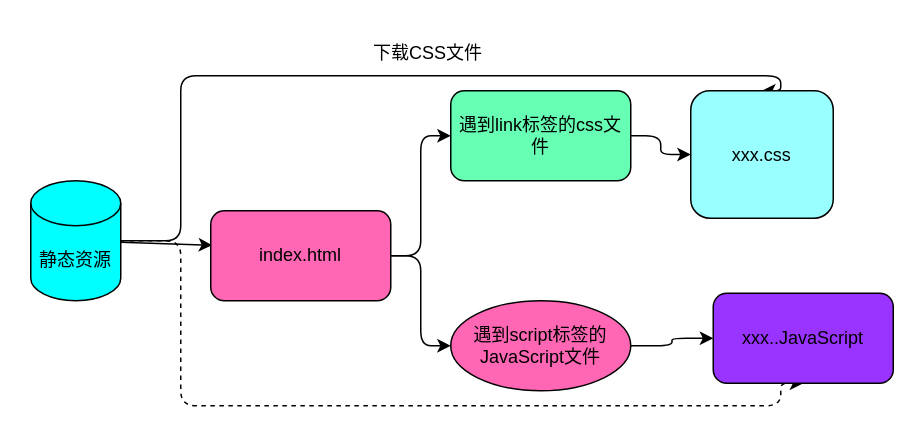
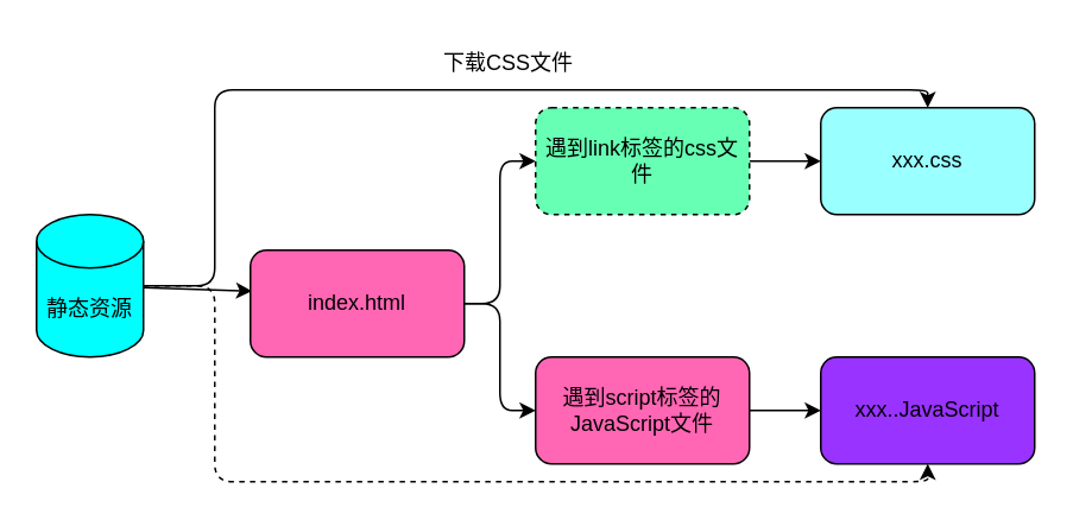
- <mxCell id="10" value="遇到link标签的css文件" style="rounded=1;whiteSpace=wrap;html=1;fillColor=#66FFB3;" parent="1" vertex="1"><mxGeometry x="300" y="60" width="120" height="60" as="geometry" /></mxCell>
+ <mxCell id="10" value="遇到link标签的css文件" style="rounded=1;whiteSpace=wrap;html=1;fillColor=#66FFB3;dashed=1;" parent="1" vertex="1"><mxGeometry x="300" y="60" width="120" height="60" as="geometry" /></mxCell>
- <mxCell id="13" value="xxx.css" style="rounded=1;whiteSpace=wrap;html=1;fillColor=#99FFFF;" parent="1" vertex="1"><mxGeometry x="460" y="60" width="95" height="85" as="geometry" /></mxCell>
+ <mxCell id="13" value="xxx.css" style="rounded=1;whiteSpace=wrap;html=1;fillColor=#99FFFF;" parent="1" vertex="1"><mxGeometry x="460" y="60" width="120" height="60" as="geometry" /></mxCell>
- <mxCell id="14" value="xxx..JavaScript" style="rounded=1;whiteSpace=wrap;html=1;fillColor=#9933FF;" parent="1" vertex="1"><mxGeometry x="475" y="195" width="120" height="60" as="geometry" /></mxCell>
+ <mxCell id="14" value="xxx..JavaScript" style="rounded=1;whiteSpace=wrap;html=1;fillColor=#9933FF;" parent="1" vertex="1"><mxGeometry x="460" y="200" width="120" height="60" as="geometry" /></mxCell>
- <mxCell id="12" value="遇到script标签的JavaScript文件" style="ellipse;whiteSpace=wrap;html=1;fillColor=#FF66B3;" parent="1" vertex="1"><mxGeometry x="300" y="200" width="120" height="60" as="geometry" /></mxCell>
+ <mxCell id="12" value="遇到script标签的JavaScript文件" style="rounded=1;whiteSpace=wrap;html=1;fillColor=#FF66B3;" parent="1" vertex="1"><mxGeometry x="300" y="200" width="120" height="60" as="geometry" /></mxCell>
